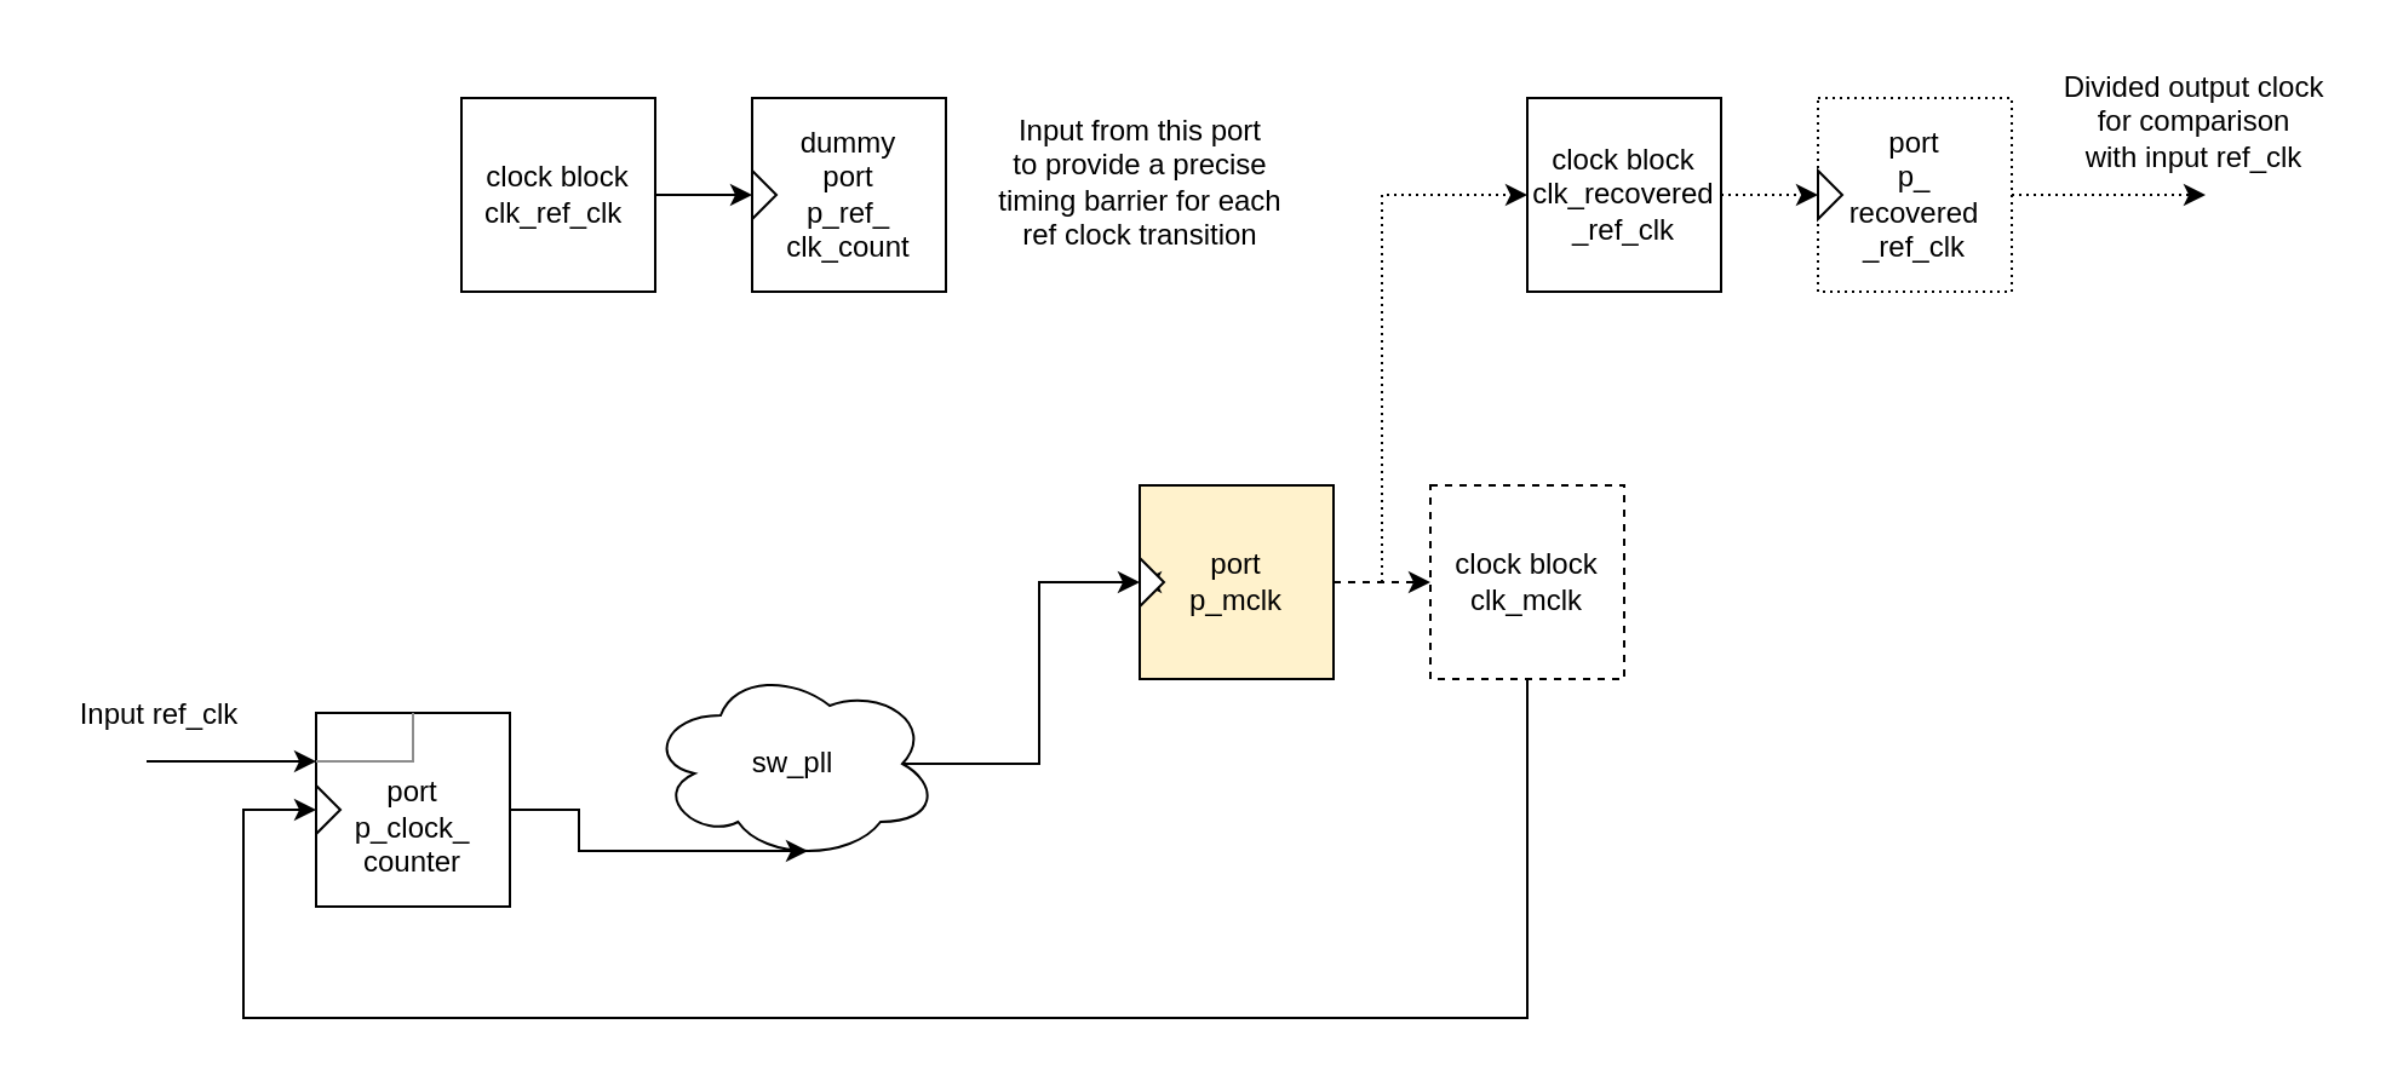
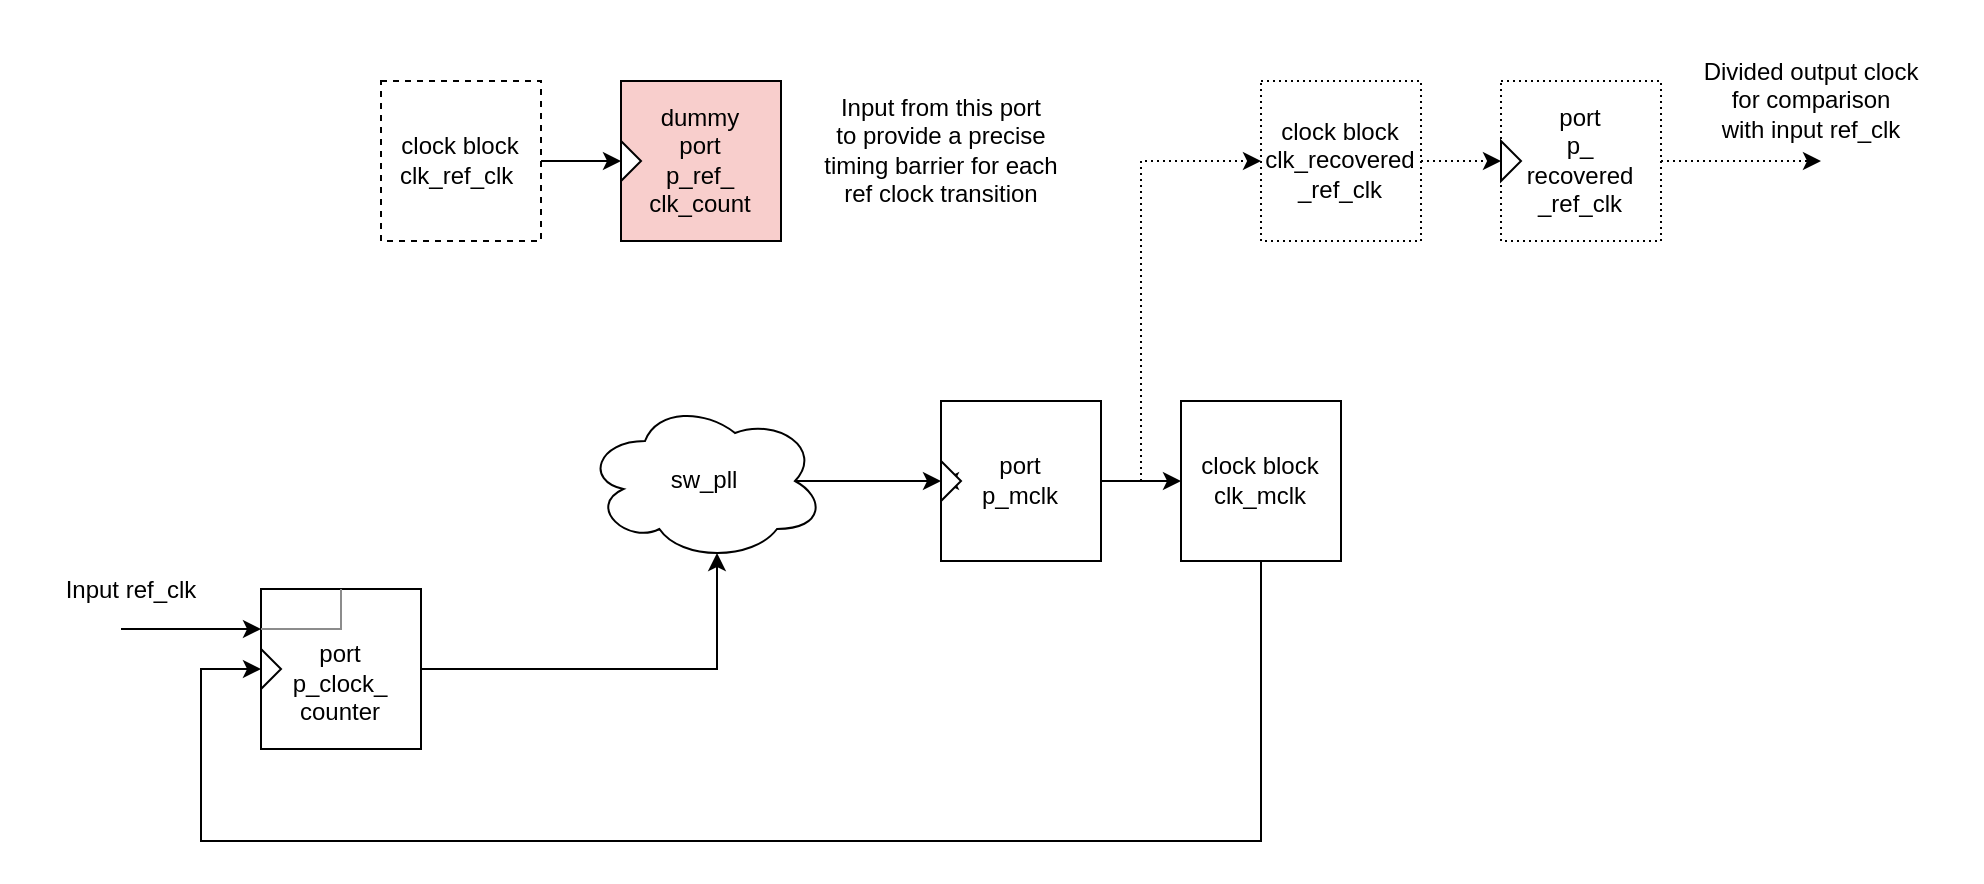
- <mxCell id="11" value="clock block&lt;br&gt;clk_ref_clk&amp;nbsp;" style="whiteSpace=wrap;html=1;aspect=fixed;" parent="1" vertex="1"><mxGeometry x="190" y="40" width="80" height="80" as="geometry" /></mxCell>
+ <mxCell id="11" value="clock block&lt;br&gt;clk_ref_clk&amp;nbsp;" style="whiteSpace=wrap;html=1;aspect=fixed;dashed=1;" parent="1" vertex="1"><mxGeometry x="190" y="40" width="80" height="80" as="geometry" /></mxCell>
- <mxCell id="8" value="dummy&lt;br&gt;port&lt;br&gt;p_ref_&lt;br&gt;clk_count" style="whiteSpace=wrap;html=1;aspect=fixed;" parent="1" vertex="1"><mxGeometry x="310" y="40" width="80" height="80" as="geometry" /></mxCell>
+ <mxCell id="8" value="dummy&lt;br&gt;port&lt;br&gt;p_ref_&lt;br&gt;clk_count" style="whiteSpace=wrap;html=1;aspect=fixed;fillColor=#f8cecc;" parent="1" vertex="1"><mxGeometry x="310" y="40" width="80" height="80" as="geometry" /></mxCell>
- <mxCell id="13" value="clock block&lt;br&gt;clk_recovered&lt;br&gt;_ref_clk" style="whiteSpace=wrap;html=1;aspect=fixed;dashed=0;dashPattern=1 2;" parent="1" vertex="1"><mxGeometry x="630" y="40" width="80" height="80" as="geometry" /></mxCell>
+ <mxCell id="13" value="clock block&lt;br&gt;clk_recovered&lt;br&gt;_ref_clk" style="whiteSpace=wrap;html=1;aspect=fixed;dashed=1;dashPattern=1 2;" parent="1" vertex="1"><mxGeometry x="630" y="40" width="80" height="80" as="geometry" /></mxCell>
- <mxCell id="4" value="port&lt;br&gt;p_mclk" style="whiteSpace=wrap;html=1;aspect=fixed;fillColor=#fff2cc;" parent="1" vertex="1"><mxGeometry x="470" y="200" width="80" height="80" as="geometry" /></mxCell>
+ <mxCell id="4" value="port&lt;br&gt;p_mclk" style="whiteSpace=wrap;html=1;aspect=fixed;" parent="1" vertex="1"><mxGeometry x="470" y="200" width="80" height="80" as="geometry" /></mxCell>
- <mxCell id="2" style="edgeStyle=orthogonalEdgeStyle;rounded=0;orthogonalLoop=1;jettySize=auto;html=1;exitX=1;exitY=0.5;exitDx=0;exitDy=0;entryX=0;entryY=0.5;entryDx=0;entryDy=0;dashed=1;" parent="1" source="4" target="7" edge="1"><mxGeometry relative="1" as="geometry" /></mxCell>
+ <mxCell id="2" style="edgeStyle=orthogonalEdgeStyle;rounded=0;orthogonalLoop=1;jettySize=auto;html=1;exitX=1;exitY=0.5;exitDx=0;exitDy=0;entryX=0;entryY=0.5;entryDx=0;entryDy=0;" parent="1" source="4" target="7" edge="1"><mxGeometry relative="1" as="geometry" /></mxCell>
- <mxCell id="7" value="clock block&lt;br&gt;clk_mclk" style="whiteSpace=wrap;html=1;aspect=fixed;dashed=1;" parent="1" vertex="1"><mxGeometry x="590" y="200" width="80" height="80" as="geometry" /></mxCell>
+ <mxCell id="7" value="clock block&lt;br&gt;clk_mclk" style="whiteSpace=wrap;html=1;aspect=fixed;" parent="1" vertex="1"><mxGeometry x="590" y="200" width="80" height="80" as="geometry" /></mxCell>
- <mxCell id="17" value="sw_pll" style="ellipse;shape=cloud;whiteSpace=wrap;html=1;" parent="1" vertex="1"><mxGeometry x="267" y="275" width="120" height="80" as="geometry" /></mxCell>
+ <mxCell id="17" value="sw_pll" style="ellipse;shape=cloud;whiteSpace=wrap;html=1;" parent="1" vertex="1"><mxGeometry x="292" y="200" width="120" height="80" as="geometry" /></mxCell>
